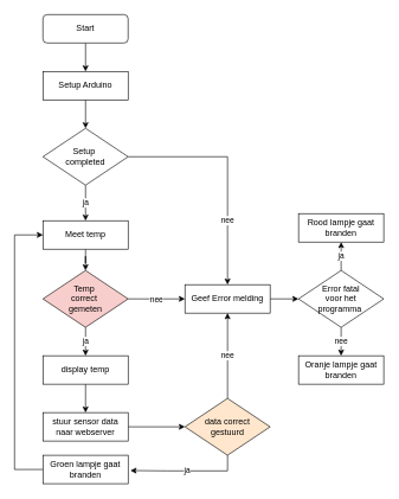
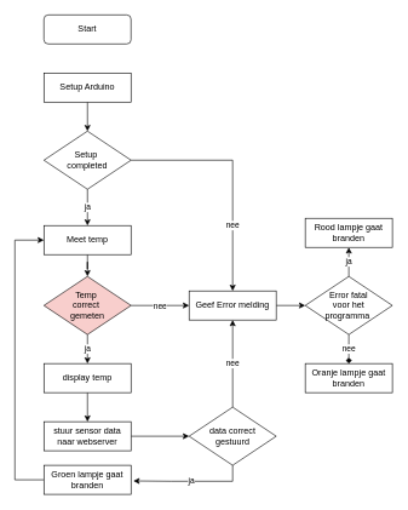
- <mxCell id="2" value="" style="edgeStyle=orthogonalEdgeStyle;rounded=0;orthogonalLoop=1;jettySize=auto;html=1;" edge="1" parent="1" source="3" target="5"><mxGeometry relative="1" as="geometry" /></mxCell>
- <mxCell id="24" value="nee" style="edgeStyle=orthogonalEdgeStyle;rounded=0;orthogonalLoop=1;jettySize=auto;html=1;" edge="1" parent="1" source="26" target="28"><mxGeometry relative="1" as="geometry" /></mxCell>
+ <mxCell id="24" value="nee" style="edgeStyle=orthogonalEdgeStyle;rounded=0;orthogonalLoop=1;jettySize=auto;html=1;endArrow=diamond;" edge="1" parent="1" source="26" target="28"><mxGeometry relative="1" as="geometry" /></mxCell>
- <mxCell id="23" value="data correct &lt;br&gt;gestuurd" style="rhombus;whiteSpace=wrap;html=1;fillColor=#ffe6cc;" vertex="1" parent="1"><mxGeometry x="260" y="560" width="120" height="80" as="geometry" /></mxCell>
+ <mxCell id="23" value="data correct &lt;br&gt;gestuurd" style="rhombus;whiteSpace=wrap;html=1;" vertex="1" parent="1"><mxGeometry x="260" y="560" width="120" height="80" as="geometry" /></mxCell>
